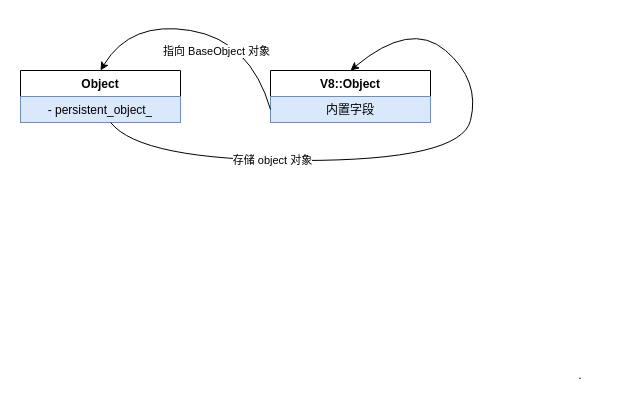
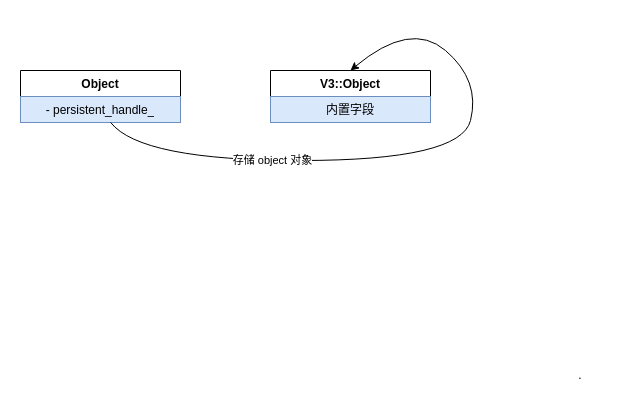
- <mxCell id="8" value="" style="curved=1;endArrow=classic;html=1;rounded=0;exitX=0;exitY=0.5;exitDx=0;exitDy=0;entryX=0.5;entryY=0;entryDx=0;entryDy=0;" edge="1" parent="1" source="5" target="2"><mxGeometry width="50" height="50" relative="1" as="geometry"><mxPoint x="140" y="40" as="sourcePoint" /><mxPoint x="190" y="-10" as="targetPoint" /><Array as="points"><mxPoint x="250" y="40" /><mxPoint x="130" y="20" /></Array></mxGeometry></mxCell>
- <mxCell id="9" value="指向 BaseObject 对象" style="edgeLabel;html=1;align=center;verticalAlign=middle;resizable=0;points=[];" vertex="1" connectable="0" parent="8"><mxGeometry x="-0.159" y="6" relative="1" as="geometry"><mxPoint y="10" as="offset" /></mxGeometry></mxCell>
- <mxCell id="4" value="V8::Object" style="swimlane;fontStyle=1;align=center;verticalAlign=top;childLayout=stackLayout;horizontal=1;startSize=26;horizontalStack=0;resizeParent=1;resizeParentMax=0;resizeLast=0;collapsible=1;marginBottom=0;whiteSpace=wrap;html=1;" vertex="1" parent="1"><mxGeometry x="270" y="70" width="160" height="52" as="geometry" /></mxCell>
+ <mxCell id="4" value="V3::Object" style="swimlane;fontStyle=1;align=center;verticalAlign=top;childLayout=stackLayout;horizontal=1;startSize=26;horizontalStack=0;resizeParent=1;resizeParentMax=0;resizeLast=0;collapsible=1;marginBottom=0;whiteSpace=wrap;html=1;" vertex="1" parent="1"><mxGeometry x="270" y="70" width="160" height="52" as="geometry" /></mxCell>
- <mxCell id="3" value="-&amp;nbsp;persistent_object_" style="text;strokeColor=#6c8ebf;fillColor=#dae8fc;align=center;verticalAlign=top;spacingLeft=4;spacingRight=4;overflow=hidden;rotatable=0;points=[[0,0.5],[1,0.5]];portConstraint=eastwest;whiteSpace=wrap;html=1;" vertex="1" parent="2"><mxGeometry y="26" width="160" height="26" as="geometry" /></mxCell>
+ <mxCell id="3" value="-&amp;nbsp;persistent_handle_" style="text;strokeColor=#6c8ebf;fillColor=#dae8fc;align=center;verticalAlign=top;spacingLeft=4;spacingRight=4;overflow=hidden;rotatable=0;points=[[0,0.5],[1,0.5]];portConstraint=eastwest;whiteSpace=wrap;html=1;" vertex="1" parent="2"><mxGeometry y="26" width="160" height="26" as="geometry" /></mxCell>
